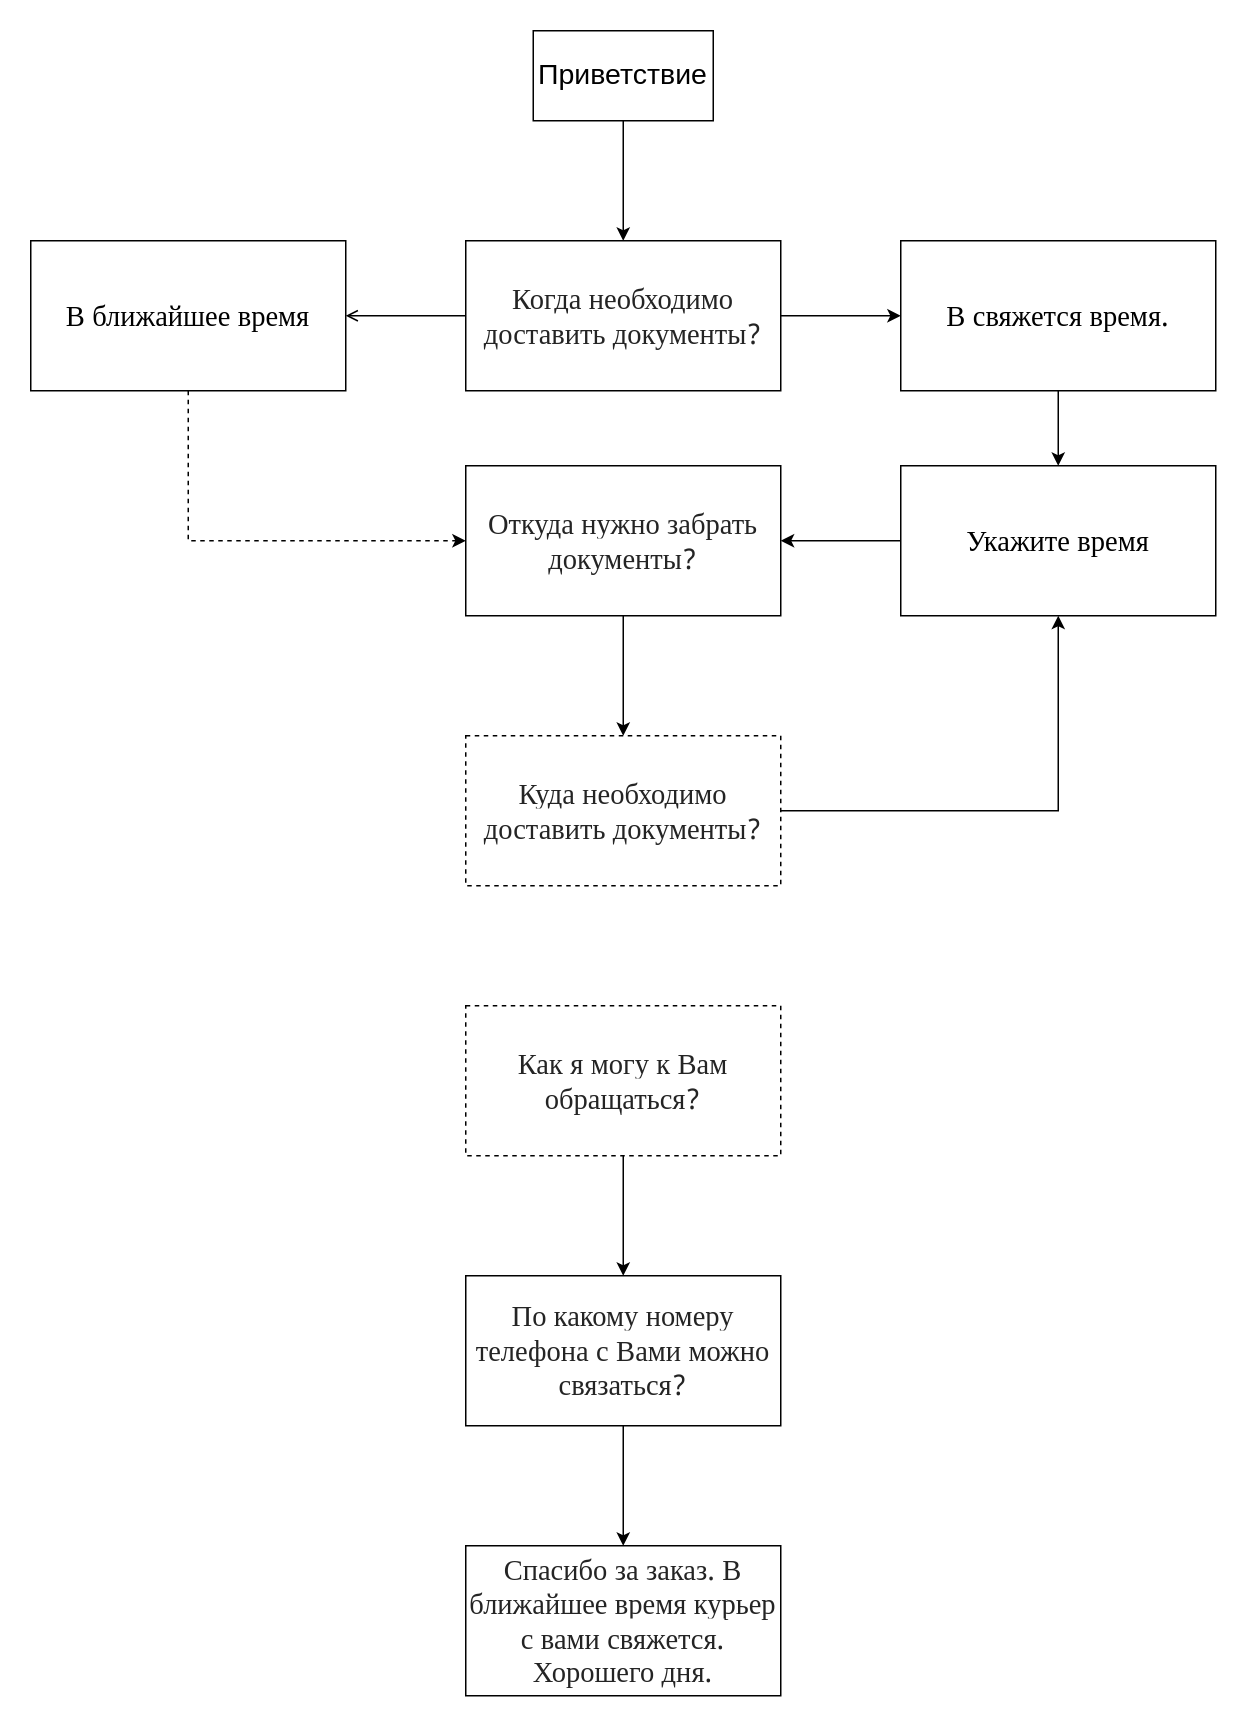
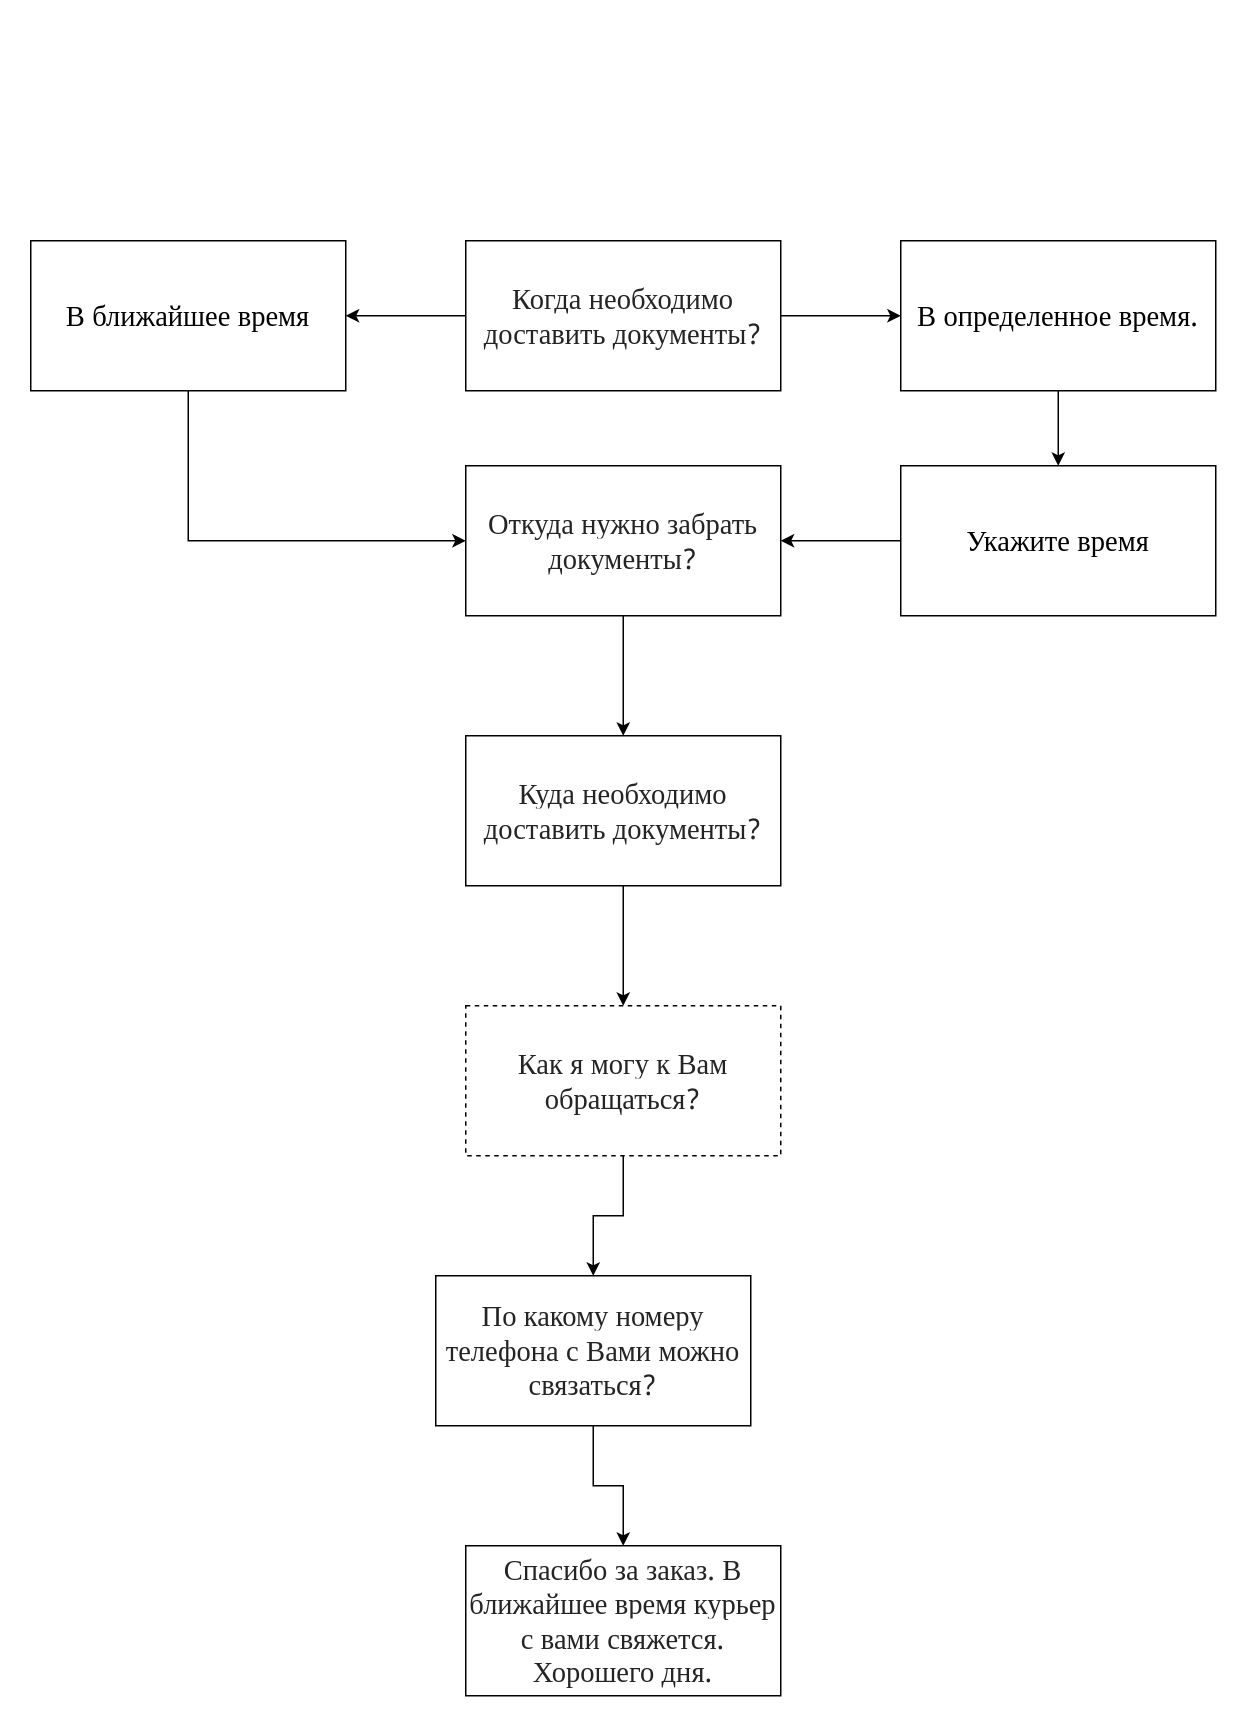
- <mxCell id="3" value="&lt;font style=&quot;font-size: 19px&quot;&gt;Приветствие&lt;/font&gt;" style="rounded=0;whiteSpace=wrap;html=1;" vertex="1" parent="1"><mxGeometry x="355" y="20" width="120" height="60" as="geometry" /></mxCell>
- <mxCell id="2" value="" style="edgeStyle=orthogonalEdgeStyle;rounded=0;orthogonalLoop=1;jettySize=auto;html=1;" edge="1" parent="1" source="3" target="6"><mxGeometry relative="1" as="geometry" /></mxCell>
- <mxCell id="5" value="" style="edgeStyle=orthogonalEdgeStyle;rounded=0;orthogonalLoop=1;jettySize=auto;html=1;endArrow=open;" edge="1" parent="1" source="6" target="10"><mxGeometry relative="1" as="geometry" /></mxCell>
+ <mxCell id="5" value="" style="edgeStyle=orthogonalEdgeStyle;rounded=0;orthogonalLoop=1;jettySize=auto;html=1;" edge="1" parent="1" source="6" target="10"><mxGeometry relative="1" as="geometry" /></mxCell>
- <mxCell id="8" value="&lt;div style=&quot;text-align: left&quot;&gt;&lt;font face=&quot;pt serif, noto sans armenian, noto sans bengali, noto sans cherokee, noto sans devanagari, noto sans ethiopic, noto sans georgian, noto sans hebrew, noto sans kannada, noto sans khmer, noto sans lao, noto sans osmanya, noto sans tamil, noto sans telugu, noto sans thai, serif&quot;&gt;&lt;span style=&quot;font-size: 19px ; background-color: rgb(255 , 255 , 255)&quot;&gt;В свяжется время.&lt;/span&gt;&lt;/font&gt;&lt;/div&gt;" style="rounded=0;whiteSpace=wrap;html=1;" vertex="1" parent="1"><mxGeometry x="600" y="160" width="210" height="100" as="geometry" /></mxCell>
+ <mxCell id="8" value="&lt;div style=&quot;text-align: left&quot;&gt;&lt;font face=&quot;pt serif, noto sans armenian, noto sans bengali, noto sans cherokee, noto sans devanagari, noto sans ethiopic, noto sans georgian, noto sans hebrew, noto sans kannada, noto sans khmer, noto sans lao, noto sans osmanya, noto sans tamil, noto sans telugu, noto sans thai, serif&quot;&gt;&lt;span style=&quot;font-size: 19px ; background-color: rgb(255 , 255 , 255)&quot;&gt;В определенное время.&lt;/span&gt;&lt;/font&gt;&lt;/div&gt;" style="rounded=0;whiteSpace=wrap;html=1;" vertex="1" parent="1"><mxGeometry x="600" y="160" width="210" height="100" as="geometry" /></mxCell>
- <mxCell id="9" style="edgeStyle=orthogonalEdgeStyle;rounded=0;orthogonalLoop=1;jettySize=auto;html=1;entryX=0;entryY=0.5;entryDx=0;entryDy=0;dashed=1;" edge="1" parent="1" source="10" target="14"><mxGeometry relative="1" as="geometry"><mxPoint x="125" y="370" as="targetPoint" /><Array as="points"><mxPoint x="125" y="360" /></Array></mxGeometry></mxCell>
+ <mxCell id="9" style="edgeStyle=orthogonalEdgeStyle;rounded=0;orthogonalLoop=1;jettySize=auto;html=1;entryX=0;entryY=0.5;entryDx=0;entryDy=0;" edge="1" parent="1" source="10" target="14"><mxGeometry relative="1" as="geometry"><mxPoint x="125" y="370" as="targetPoint" /><Array as="points"><mxPoint x="125" y="360" /></Array></mxGeometry></mxCell>
- <mxCell id="16" value="&lt;div&gt;&lt;span style=&quot;color: rgba(0 , 0 , 0 , 0.86) ; font-family: &amp;#34;pt serif&amp;#34; , &amp;#34;noto sans armenian&amp;#34; , &amp;#34;noto sans bengali&amp;#34; , &amp;#34;noto sans cherokee&amp;#34; , &amp;#34;noto sans devanagari&amp;#34; , &amp;#34;noto sans ethiopic&amp;#34; , &amp;#34;noto sans georgian&amp;#34; , &amp;#34;noto sans hebrew&amp;#34; , &amp;#34;noto sans kannada&amp;#34; , &amp;#34;noto sans khmer&amp;#34; , &amp;#34;noto sans lao&amp;#34; , &amp;#34;noto sans osmanya&amp;#34; , &amp;#34;noto sans tamil&amp;#34; , &amp;#34;noto sans telugu&amp;#34; , &amp;#34;noto sans thai&amp;#34; , serif ; font-size: 19px ; text-align: left ; background-color: rgb(255 , 255 , 255)&quot;&gt;Куда необходимо доставить документы?&lt;/span&gt;&lt;br&gt;&lt;/div&gt;" style="rounded=0;whiteSpace=wrap;html=1;dashed=1;" vertex="1" parent="1"><mxGeometry x="310" y="490" width="210" height="100" as="geometry" /></mxCell>
+ <mxCell id="16" value="&lt;div&gt;&lt;span style=&quot;color: rgba(0 , 0 , 0 , 0.86) ; font-family: &amp;#34;pt serif&amp;#34; , &amp;#34;noto sans armenian&amp;#34; , &amp;#34;noto sans bengali&amp;#34; , &amp;#34;noto sans cherokee&amp;#34; , &amp;#34;noto sans devanagari&amp;#34; , &amp;#34;noto sans ethiopic&amp;#34; , &amp;#34;noto sans georgian&amp;#34; , &amp;#34;noto sans hebrew&amp;#34; , &amp;#34;noto sans kannada&amp;#34; , &amp;#34;noto sans khmer&amp;#34; , &amp;#34;noto sans lao&amp;#34; , &amp;#34;noto sans osmanya&amp;#34; , &amp;#34;noto sans tamil&amp;#34; , &amp;#34;noto sans telugu&amp;#34; , &amp;#34;noto sans thai&amp;#34; , serif ; font-size: 19px ; text-align: left ; background-color: rgb(255 , 255 , 255)&quot;&gt;Куда необходимо доставить документы?&lt;/span&gt;&lt;br&gt;&lt;/div&gt;" style="rounded=0;whiteSpace=wrap;html=1;" vertex="1" parent="1"><mxGeometry x="310" y="490" width="210" height="100" as="geometry" /></mxCell>
- <mxCell id="15" value="" style="edgeStyle=orthogonalEdgeStyle;rounded=0;orthogonalLoop=1;jettySize=auto;html=1;" edge="1" parent="1" source="16" target="12"><mxGeometry relative="1" as="geometry" /></mxCell>
+ <mxCell id="15" value="" style="edgeStyle=orthogonalEdgeStyle;rounded=0;orthogonalLoop=1;jettySize=auto;html=1;" edge="1" parent="1" source="16" target="18"><mxGeometry relative="1" as="geometry" /></mxCell>
- <mxCell id="20" value="&lt;div&gt;&lt;span style=&quot;color: rgba(0 , 0 , 0 , 0.86) ; font-family: &amp;#34;pt serif&amp;#34; , &amp;#34;noto sans armenian&amp;#34; , &amp;#34;noto sans bengali&amp;#34; , &amp;#34;noto sans cherokee&amp;#34; , &amp;#34;noto sans devanagari&amp;#34; , &amp;#34;noto sans ethiopic&amp;#34; , &amp;#34;noto sans georgian&amp;#34; , &amp;#34;noto sans hebrew&amp;#34; , &amp;#34;noto sans kannada&amp;#34; , &amp;#34;noto sans khmer&amp;#34; , &amp;#34;noto sans lao&amp;#34; , &amp;#34;noto sans osmanya&amp;#34; , &amp;#34;noto sans tamil&amp;#34; , &amp;#34;noto sans telugu&amp;#34; , &amp;#34;noto sans thai&amp;#34; , serif ; font-size: 19px ; text-align: left ; background-color: rgb(255 , 255 , 255)&quot;&gt;По какому номеру телефона с Вами можно связаться?&lt;/span&gt;&lt;br&gt;&lt;/div&gt;" style="rounded=0;whiteSpace=wrap;html=1;" vertex="1" parent="1"><mxGeometry x="310" y="850" width="210" height="100" as="geometry" /></mxCell>
+ <mxCell id="20" value="&lt;div&gt;&lt;span style=&quot;color: rgba(0 , 0 , 0 , 0.86) ; font-family: &amp;#34;pt serif&amp;#34; , &amp;#34;noto sans armenian&amp;#34; , &amp;#34;noto sans bengali&amp;#34; , &amp;#34;noto sans cherokee&amp;#34; , &amp;#34;noto sans devanagari&amp;#34; , &amp;#34;noto sans ethiopic&amp;#34; , &amp;#34;noto sans georgian&amp;#34; , &amp;#34;noto sans hebrew&amp;#34; , &amp;#34;noto sans kannada&amp;#34; , &amp;#34;noto sans khmer&amp;#34; , &amp;#34;noto sans lao&amp;#34; , &amp;#34;noto sans osmanya&amp;#34; , &amp;#34;noto sans tamil&amp;#34; , &amp;#34;noto sans telugu&amp;#34; , &amp;#34;noto sans thai&amp;#34; , serif ; font-size: 19px ; text-align: left ; background-color: rgb(255 , 255 , 255)&quot;&gt;По какому номеру телефона с Вами можно связаться?&lt;/span&gt;&lt;br&gt;&lt;/div&gt;" style="rounded=0;whiteSpace=wrap;html=1;" vertex="1" parent="1"><mxGeometry x="290" y="850" width="210" height="100" as="geometry" /></mxCell>
